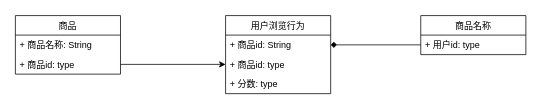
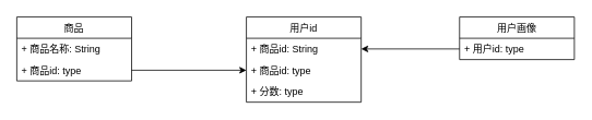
- <mxCell id="5" value="用户浏览行为" style="swimlane;fontStyle=0;childLayout=stackLayout;horizontal=1;startSize=26;fillColor=none;horizontalStack=0;resizeParent=1;resizeParentMax=0;resizeLast=0;collapsible=1;marginBottom=0;" vertex="1" parent="1"><mxGeometry x="300" y="20" width="140" height="104" as="geometry"><mxRectangle x="380" y="70" width="110" height="30" as="alternateBounds" /></mxGeometry></mxCell>
+ <mxCell id="5" value="用户id" style="swimlane;fontStyle=0;childLayout=stackLayout;horizontal=1;startSize=26;fillColor=none;horizontalStack=0;resizeParent=1;resizeParentMax=0;resizeLast=0;collapsible=1;marginBottom=0;" vertex="1" parent="1"><mxGeometry x="300" y="20" width="140" height="104" as="geometry"><mxRectangle x="380" y="70" width="110" height="30" as="alternateBounds" /></mxGeometry></mxCell>
- <mxCell id="9" value="商品名称" style="swimlane;fontStyle=0;childLayout=stackLayout;horizontal=1;startSize=26;fillColor=none;horizontalStack=0;resizeParent=1;resizeParentMax=0;resizeLast=0;collapsible=1;marginBottom=0;" vertex="1" parent="1"><mxGeometry x="560" y="20" width="140" height="52" as="geometry" /></mxCell>
+ <mxCell id="9" value="用户画像" style="swimlane;fontStyle=0;childLayout=stackLayout;horizontal=1;startSize=26;fillColor=none;horizontalStack=0;resizeParent=1;resizeParentMax=0;resizeLast=0;collapsible=1;marginBottom=0;" vertex="1" parent="1"><mxGeometry x="560" y="20" width="140" height="52" as="geometry" /></mxCell>
- <mxCell id="12" style="edgeStyle=orthogonalEdgeStyle;rounded=0;orthogonalLoop=1;jettySize=auto;html=1;exitX=0;exitY=0.5;exitDx=0;exitDy=0;endArrow=diamond;" edge="1" parent="1" source="10" target="6"><mxGeometry relative="1" as="geometry" /></mxCell>
+ <mxCell id="12" style="edgeStyle=orthogonalEdgeStyle;rounded=0;orthogonalLoop=1;jettySize=auto;html=1;exitX=0;exitY=0.5;exitDx=0;exitDy=0;" edge="1" parent="1" source="10" target="6"><mxGeometry relative="1" as="geometry" /></mxCell>
